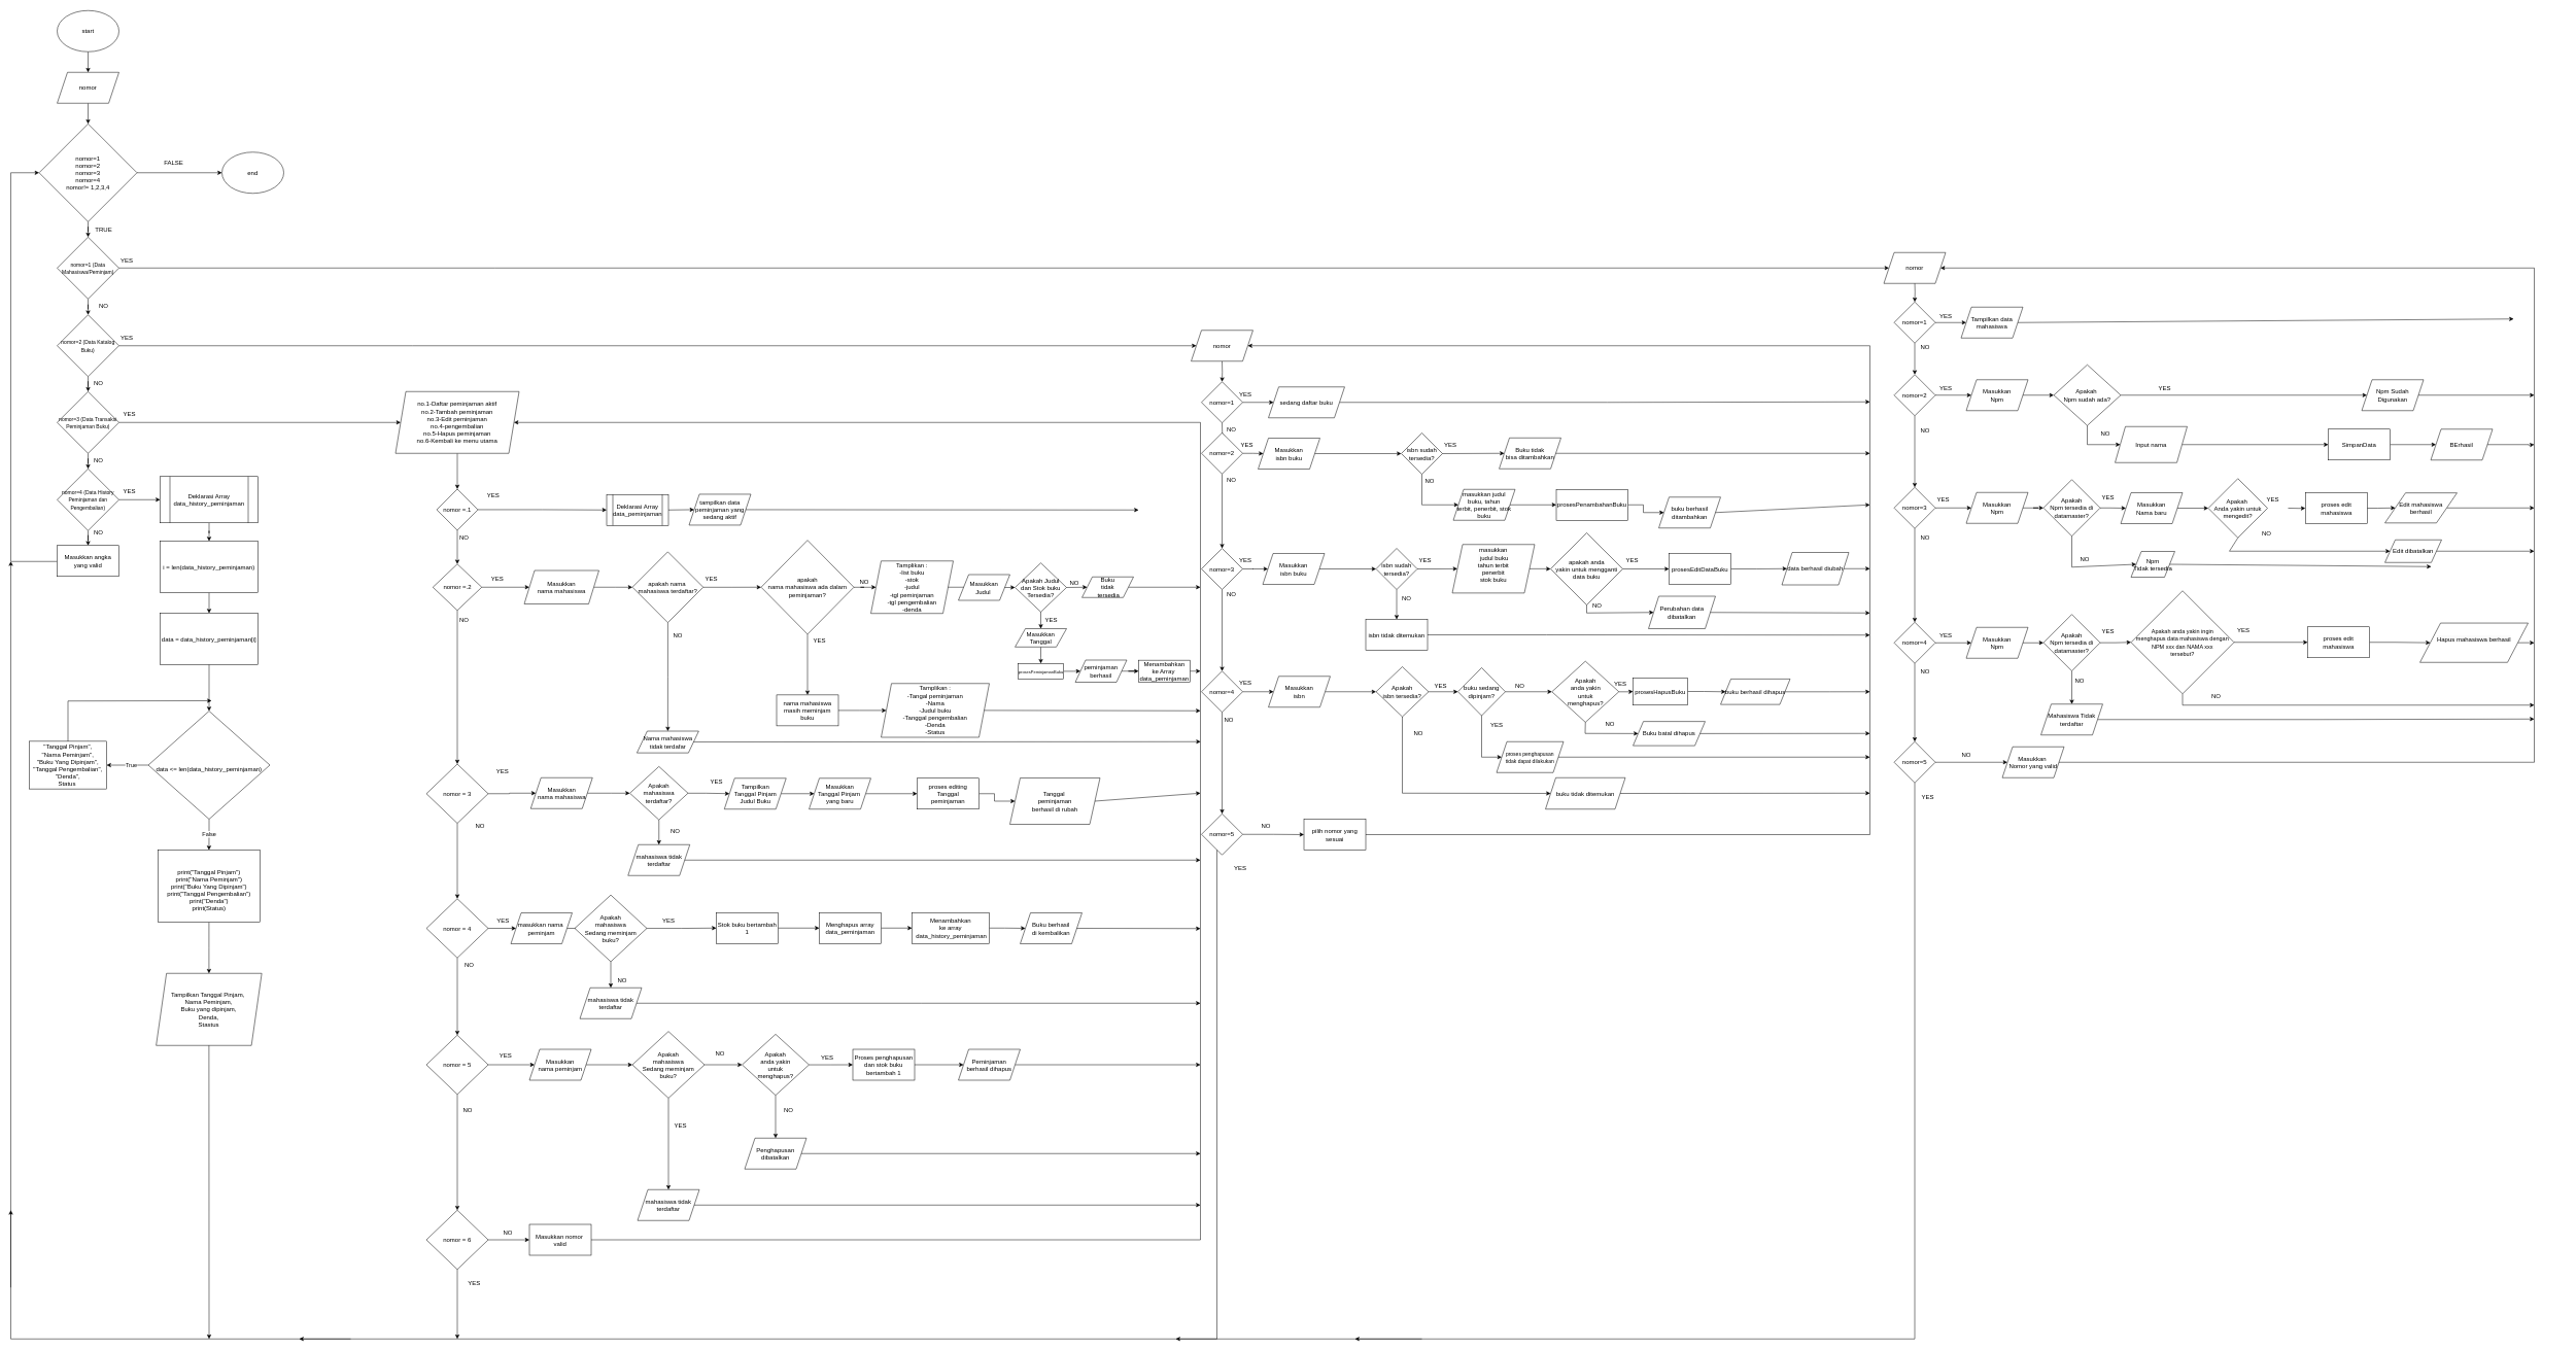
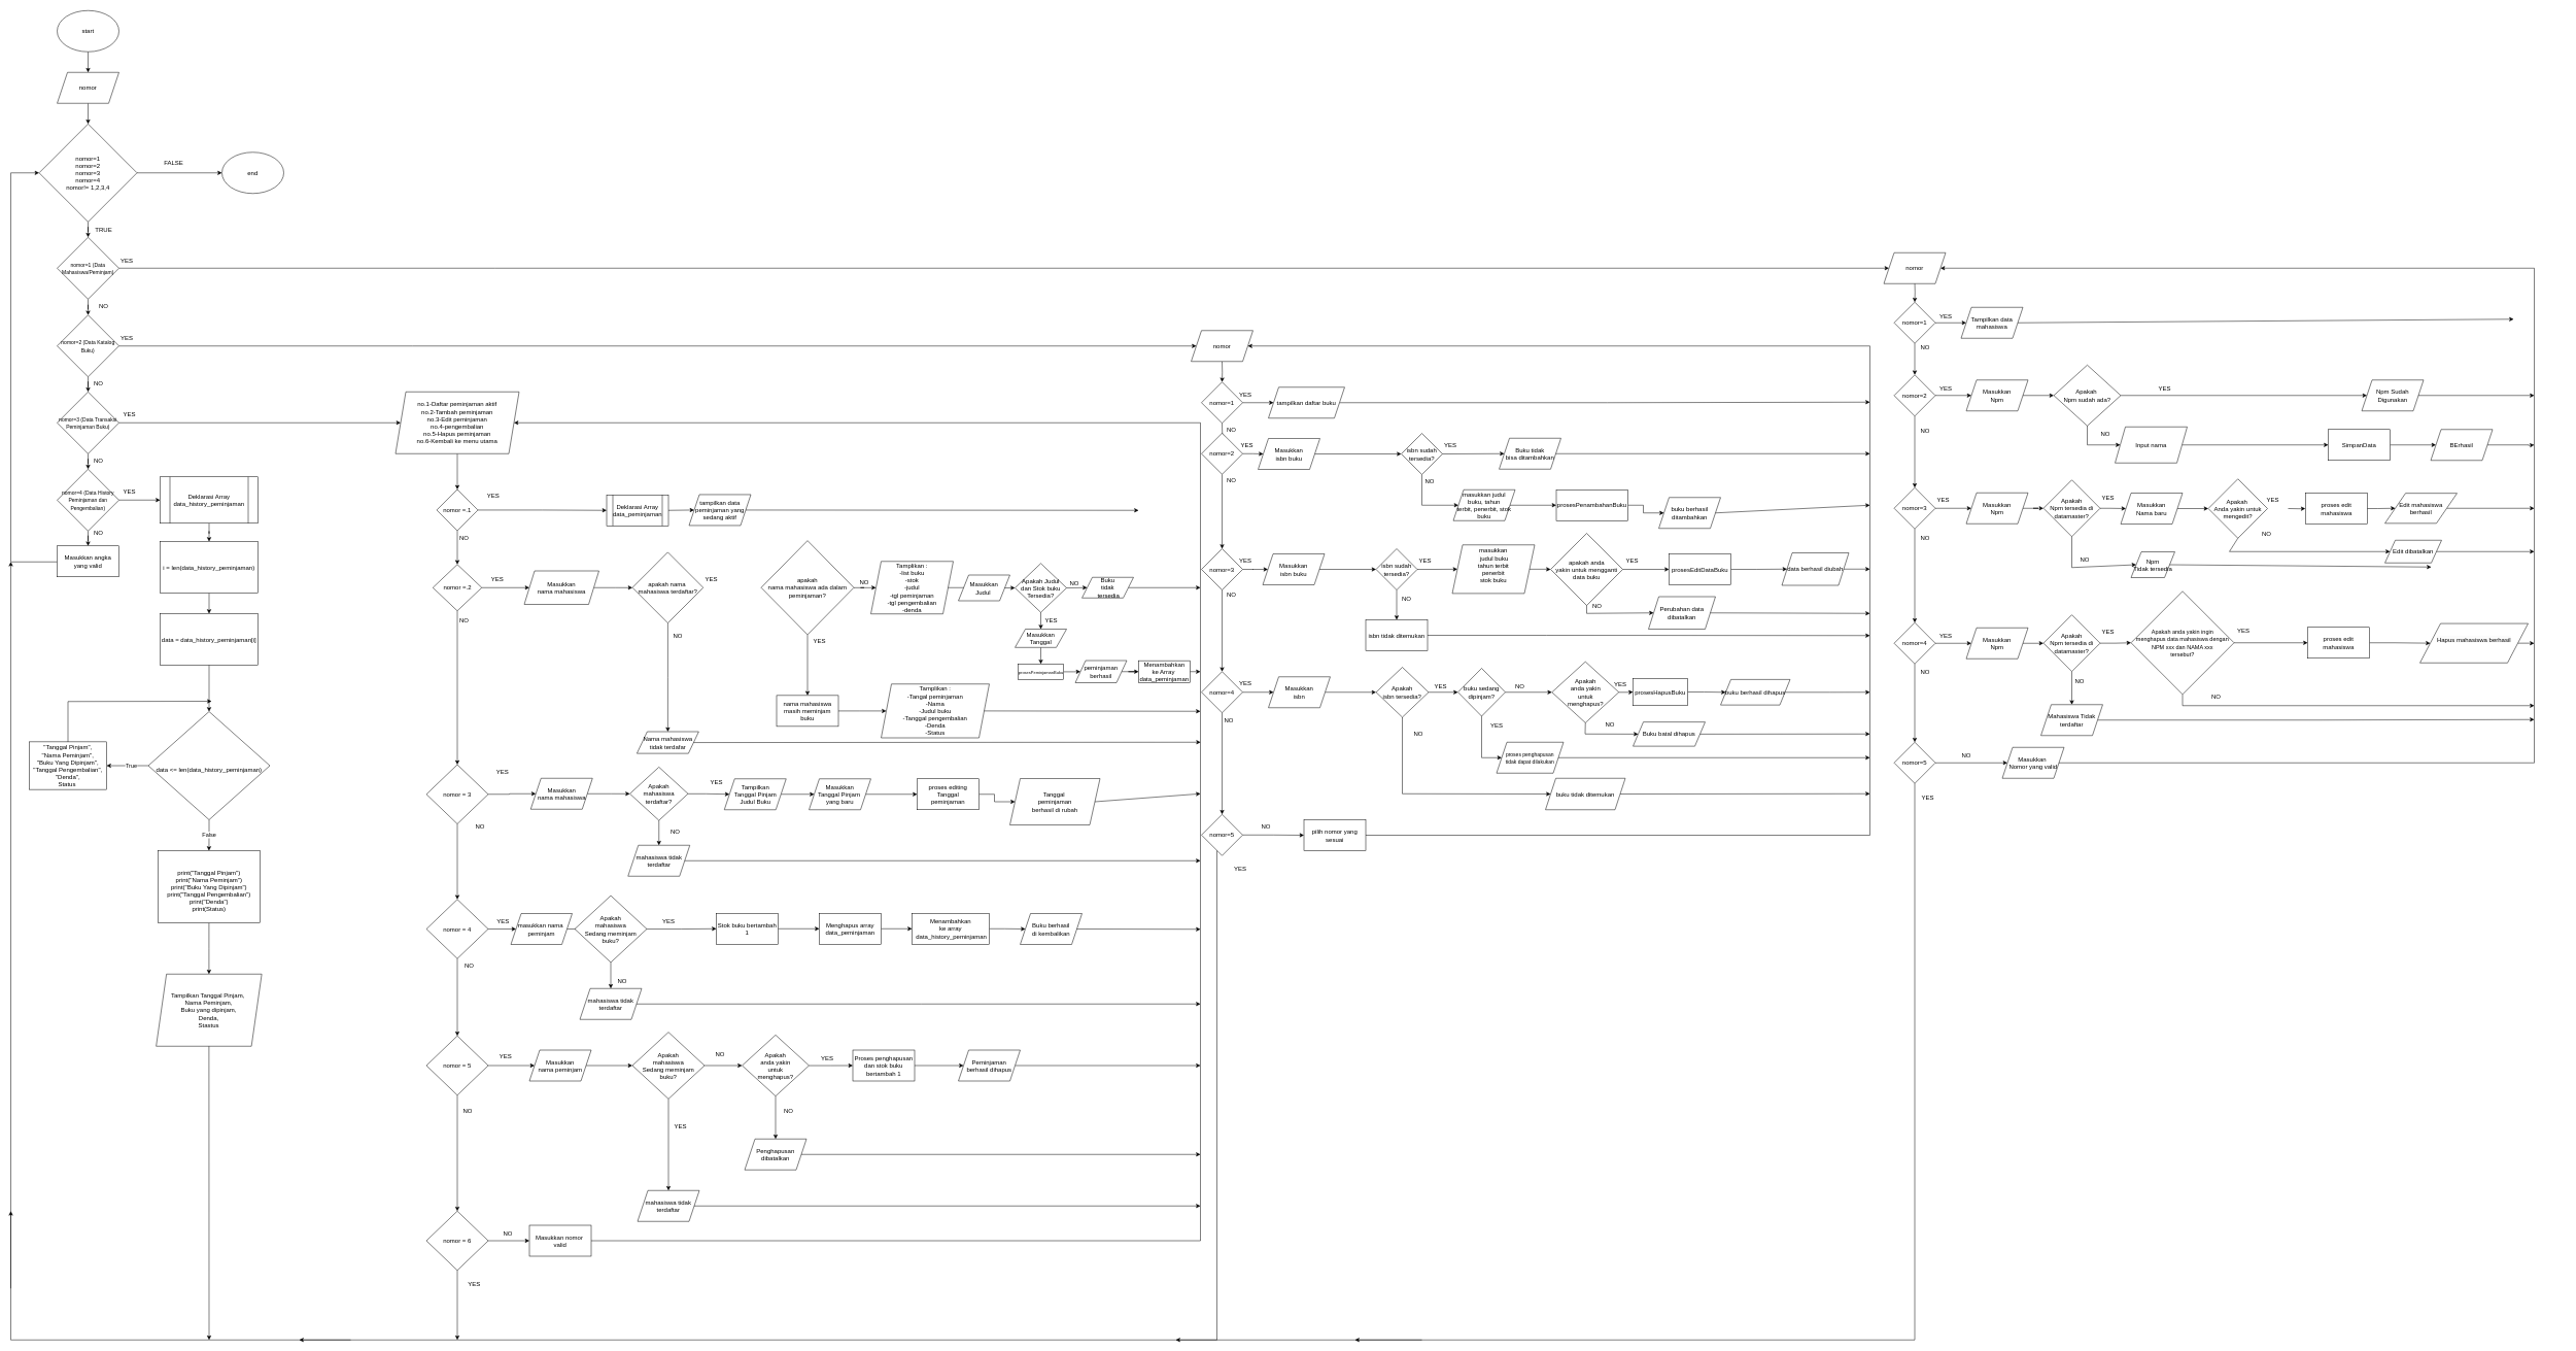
- <mxCell id="84" value="sedang daftar buku" style="shape=parallelogram;perimeter=parallelogramPerimeter;whiteSpace=wrap;html=1;fixedSize=1;" parent="1" vertex="1"><mxGeometry x="2462" y="751" width="148" height="60" as="geometry" /></mxCell>
+ <mxCell id="84" value="tampilkan daftar buku" style="shape=parallelogram;perimeter=parallelogramPerimeter;whiteSpace=wrap;html=1;fixedSize=1;" parent="1" vertex="1"><mxGeometry x="2462" y="751" width="148" height="60" as="geometry" /></mxCell>
- <mxCell id="105" style="edgeStyle=orthogonalEdgeStyle;rounded=0;orthogonalLoop=1;jettySize=auto;html=1;entryX=0;entryY=0.5;entryDx=0;entryDy=0;" parent="1" source="107" target="102" edge="1"><mxGeometry relative="1" as="geometry" /></mxCell>
